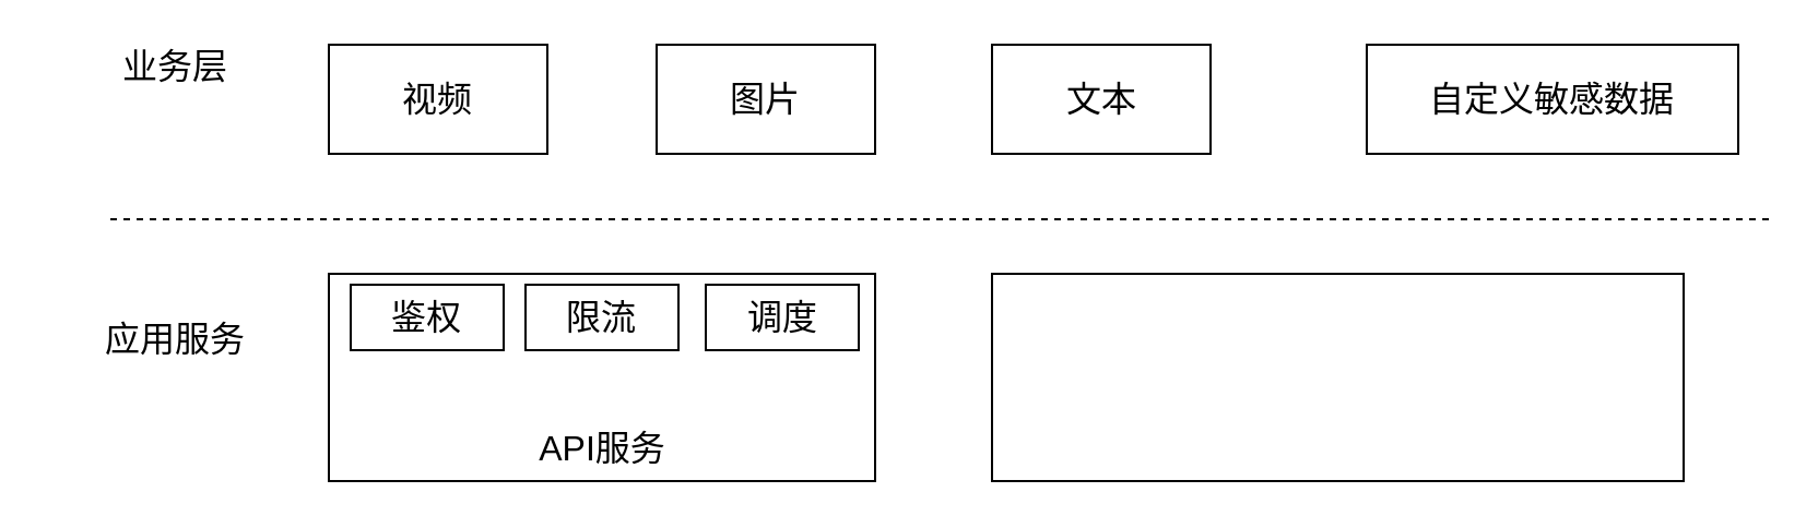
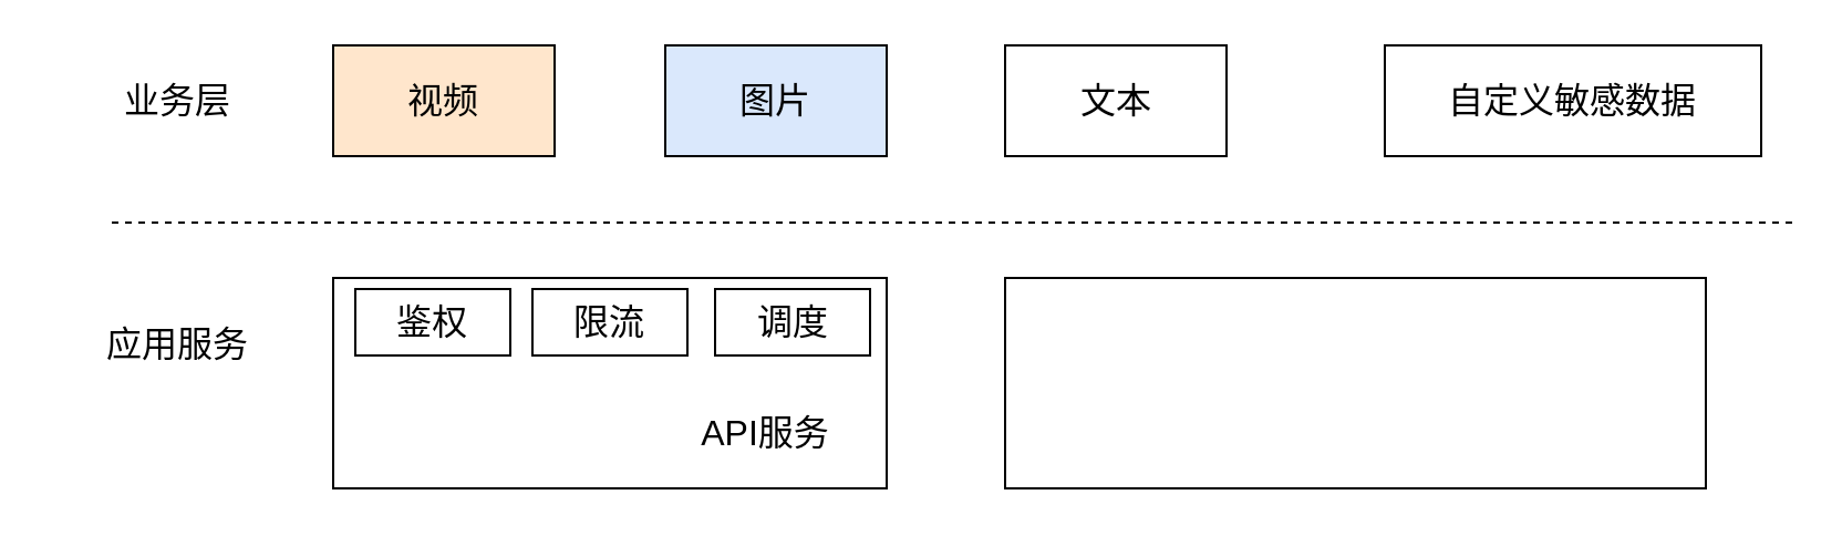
- <mxCell id="6" value="业务层" style="text;html=1;strokeColor=none;fillColor=none;align=center;verticalAlign=middle;whiteSpace=wrap;rounded=0;fontSize=16;" parent="1" vertex="1"><mxGeometry x="50" y="15" width="60" height="30" as="geometry" /></mxCell>
+ <mxCell id="6" value="业务层" style="text;html=1;strokeColor=none;fillColor=none;align=center;verticalAlign=middle;whiteSpace=wrap;rounded=0;fontSize=16;" parent="1" vertex="1"><mxGeometry x="50" y="30" width="60" height="30" as="geometry" /></mxCell>
- <mxCell id="2" value="视频" style="rounded=0;whiteSpace=wrap;html=1;fontSize=16;" parent="1" vertex="1"><mxGeometry x="150" y="20" width="100" height="50" as="geometry" /></mxCell>
+ <mxCell id="2" value="视频" style="rounded=0;whiteSpace=wrap;html=1;fontSize=16;fillColor=#ffe6cc;" parent="1" vertex="1"><mxGeometry x="150" y="20" width="100" height="50" as="geometry" /></mxCell>
- <mxCell id="3" value="图片" style="rounded=0;whiteSpace=wrap;html=1;fontSize=16;" parent="1" vertex="1"><mxGeometry x="300" y="20" width="100" height="50" as="geometry" /></mxCell>
+ <mxCell id="3" value="图片" style="rounded=0;whiteSpace=wrap;html=1;fontSize=16;fillColor=#dae8fc;" parent="1" vertex="1"><mxGeometry x="300" y="20" width="100" height="50" as="geometry" /></mxCell>
- <mxCell id="10" value="API服务" style="text;html=1;strokeColor=none;fillColor=none;align=center;verticalAlign=middle;whiteSpace=wrap;rounded=0;fontSize=16;" parent="1" vertex="1"><mxGeometry x="227.5" y="190" width="95" height="30" as="geometry" /></mxCell>
+ <mxCell id="10" value="API服务" style="text;html=1;strokeColor=none;fillColor=none;align=center;verticalAlign=middle;whiteSpace=wrap;rounded=0;fontSize=16;" parent="1" vertex="1"><mxGeometry x="297.5" y="180" width="95" height="30" as="geometry" /></mxCell>
